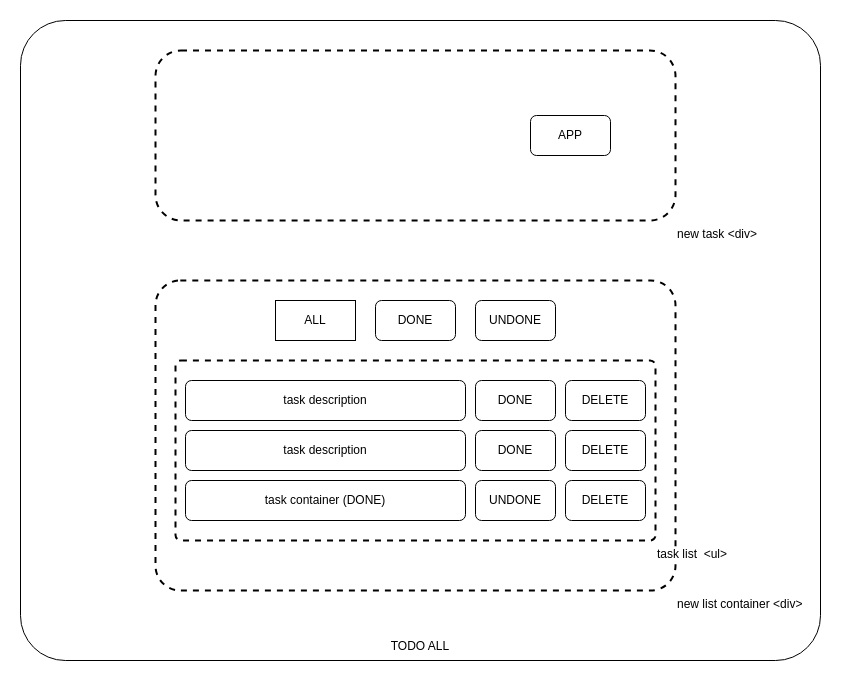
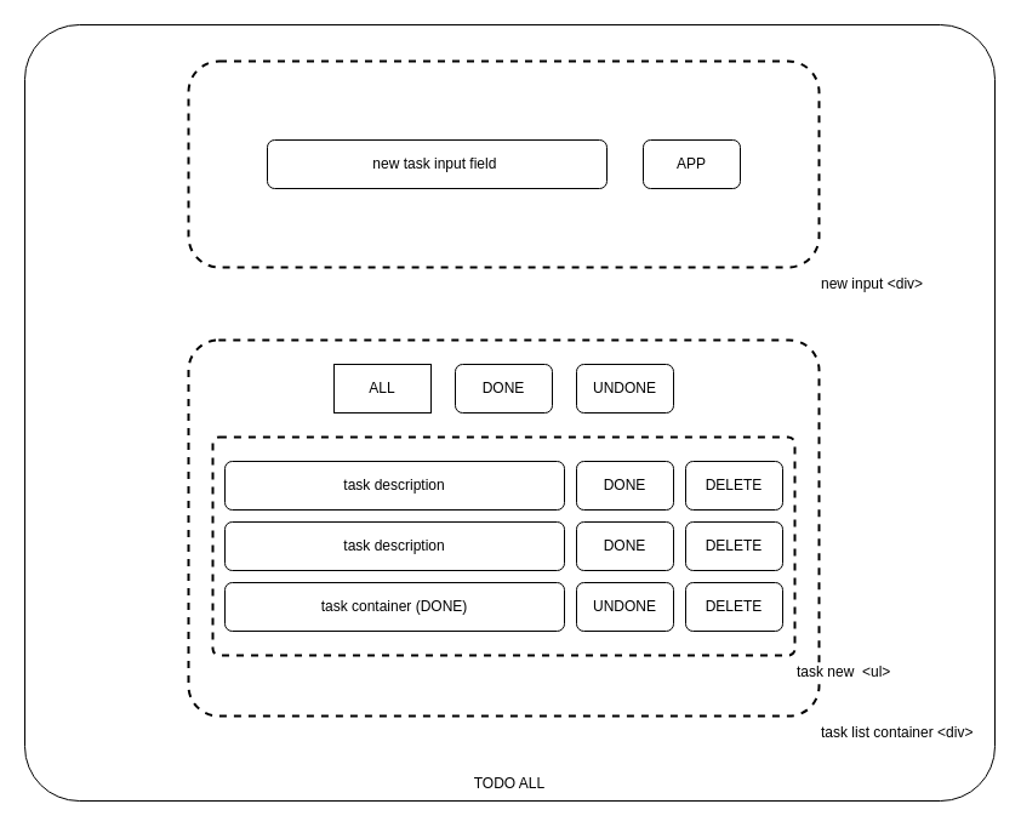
+ <mxCell id="8" value="new task input field&amp;nbsp;" style="rounded=1;whiteSpace=wrap;html=1;" vertex="1" parent="7"><mxGeometry width="280" height="40" as="geometry" /></mxCell>
- <mxCell id="5" value="new task &amp;lt;div&amp;gt;" style="rounded=1;whiteSpace=wrap;html=1;dashed=1;fillColor=none;arcSize=15;verticalAlign=top;labelPosition=right;verticalLabelPosition=bottom;align=left;strokeWidth=2;labelBackgroundColor=default;" vertex="1" parent="1"><mxGeometry x="155" y="50" width="520" height="170" as="geometry" /></mxCell>
+ <mxCell id="5" value="new input &amp;lt;div&amp;gt;" style="rounded=1;whiteSpace=wrap;html=1;dashed=1;fillColor=none;arcSize=15;verticalAlign=top;labelPosition=right;verticalLabelPosition=bottom;align=left;strokeWidth=2;labelBackgroundColor=default;" vertex="1" parent="1"><mxGeometry x="155" y="50" width="520" height="170" as="geometry" /></mxCell>
- <mxCell id="4" value="task list&amp;nbsp; &amp;lt;ul&amp;gt;" style="rounded=1;whiteSpace=wrap;html=1;dashed=1;fillColor=none;arcSize=3;verticalAlign=top;labelPosition=right;verticalLabelPosition=bottom;align=left;strokeWidth=2;labelBackgroundColor=default;" vertex="1" parent="1"><mxGeometry x="175" y="360" width="480" height="180" as="geometry" /></mxCell>
+ <mxCell id="4" value="task new&amp;nbsp; &amp;lt;ul&amp;gt;" style="rounded=1;whiteSpace=wrap;html=1;dashed=1;fillColor=none;arcSize=3;verticalAlign=top;labelPosition=right;verticalLabelPosition=bottom;align=left;strokeWidth=2;labelBackgroundColor=default;" vertex="1" parent="1"><mxGeometry x="175" y="360" width="480" height="180" as="geometry" /></mxCell>
- <mxCell id="3" value="new list container &amp;lt;div&amp;gt;" style="rounded=1;whiteSpace=wrap;html=1;dashed=1;fillColor=none;arcSize=8;verticalAlign=top;labelPosition=right;verticalLabelPosition=bottom;align=left;strokeWidth=2;labelBackgroundColor=default;" vertex="1" parent="1"><mxGeometry x="155" y="280" width="520" height="310" as="geometry" /></mxCell>
+ <mxCell id="3" value="task list container &amp;lt;div&amp;gt;" style="rounded=1;whiteSpace=wrap;html=1;dashed=1;fillColor=none;arcSize=8;verticalAlign=top;labelPosition=right;verticalLabelPosition=bottom;align=left;strokeWidth=2;labelBackgroundColor=default;" vertex="1" parent="1"><mxGeometry x="155" y="280" width="520" height="310" as="geometry" /></mxCell>
